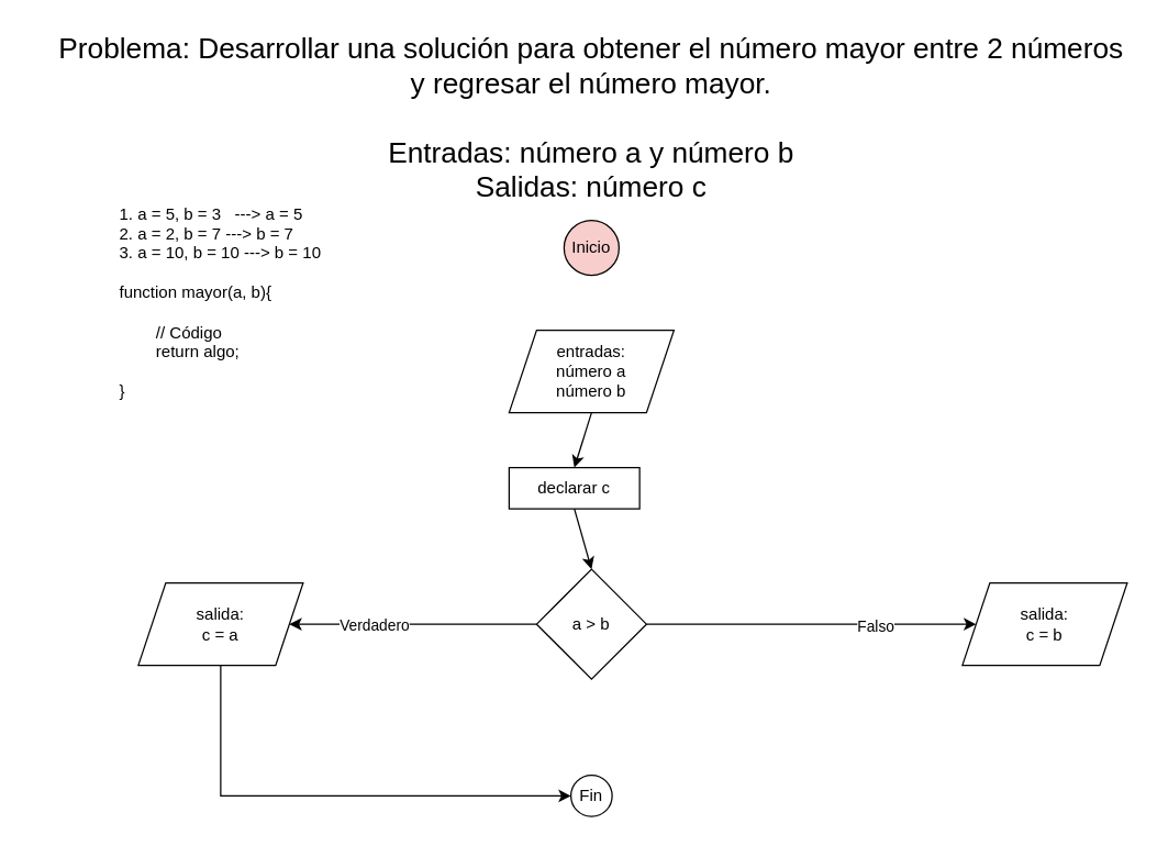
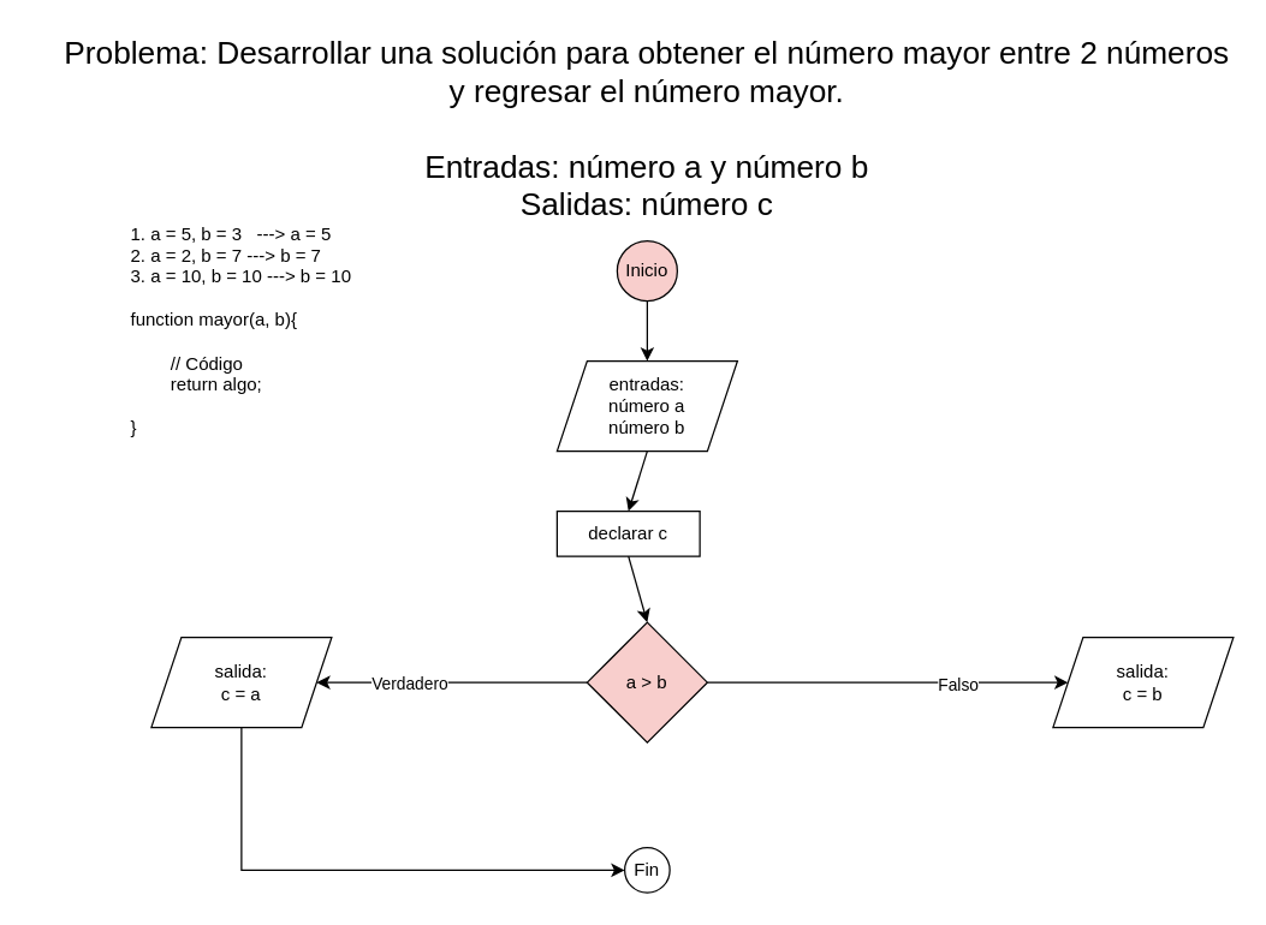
+ <mxCell id="5" value="" style="endArrow=classic;html=1;rounded=0;exitX=0.5;exitY=1;exitDx=0;exitDy=0;" edge="1" parent="1" source="3" target="4"><mxGeometry width="50" height="50" relative="1" as="geometry"><mxPoint x="410" y="220" as="sourcePoint" /><mxPoint x="460" y="170" as="targetPoint" /></mxGeometry></mxCell>
- <mxCell id="6" value="a &amp;gt; b" style="rhombus;whiteSpace=wrap;html=1;" vertex="1" parent="1"><mxGeometry x="390" y="414" width="80" height="80" as="geometry" /></mxCell>
+ <mxCell id="6" value="a &amp;gt; b" style="rhombus;whiteSpace=wrap;html=1;fillColor=#f8cecc;" vertex="1" parent="1"><mxGeometry x="390" y="414" width="80" height="80" as="geometry" /></mxCell>
